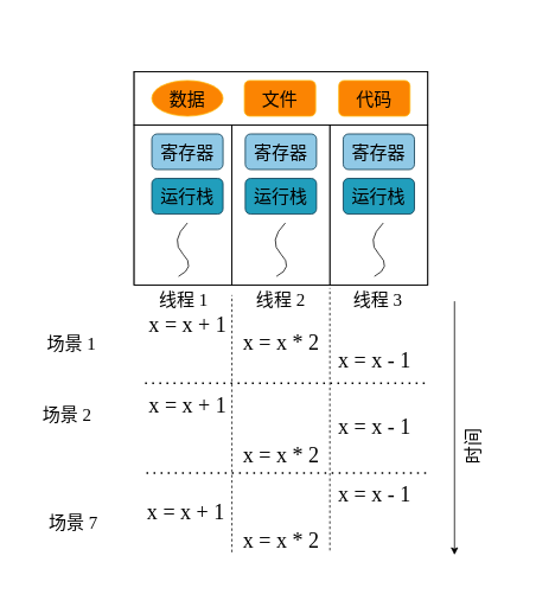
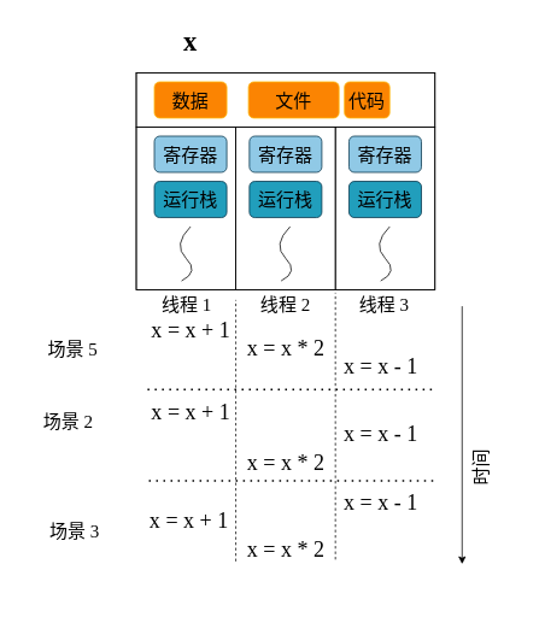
+ <mxCell id="20" value="&lt;font size=&quot;1&quot; style=&quot;&quot;&gt;&lt;b style=&quot;font-size: 30px;&quot;&gt;x&lt;/b&gt;&lt;/font&gt;" style="text;html=1;strokeColor=none;fillColor=none;align=center;verticalAlign=middle;whiteSpace=wrap;rounded=0;fontFamily=Times New Roman;" parent="1" vertex="1"><mxGeometry x="180" y="30" width="60" height="30" as="geometry" /></mxCell>
- <mxCell id="7" value="数据" style="ellipse;whiteSpace=wrap;html=1;fillColor=#FB8402;strokeColor=#FFB703;fontSize=20;fontFamily=Times New Roman;" parent="1" vertex="1"><mxGeometry x="170" y="90" width="80" height="40" as="geometry" /></mxCell>
+ <mxCell id="7" value="数据" style="rounded=1;whiteSpace=wrap;html=1;fillColor=#FB8402;strokeColor=#FFB703;fontSize=20;fontFamily=Times New Roman;" parent="1" vertex="1"><mxGeometry x="170" y="90" width="80" height="40" as="geometry" /></mxCell>
- <mxCell id="8" value="文件" style="rounded=1;whiteSpace=wrap;html=1;fillColor=#FB8402;strokeColor=#FFB703;fontSize=20;fontFamily=Times New Roman;" parent="1" vertex="1"><mxGeometry x="274" y="90" width="80" height="40" as="geometry" /></mxCell>
+ <mxCell id="8" value="文件" style="rounded=1;whiteSpace=wrap;html=1;fillColor=#FB8402;strokeColor=#FFB703;fontSize=20;fontFamily=Times New Roman;" parent="1" vertex="1"><mxGeometry x="274" y="90" width="100" height="40" as="geometry" /></mxCell>
- <mxCell id="10" value="代码" style="rounded=1;whiteSpace=wrap;html=1;fillColor=#FB8402;strokeColor=#FFB703;fontSize=20;fontFamily=Times New Roman;" parent="1" vertex="1"><mxGeometry x="380" y="90" width="80" height="40" as="geometry" /></mxCell>
+ <mxCell id="10" value="代码" style="rounded=1;whiteSpace=wrap;html=1;fillColor=#FB8402;strokeColor=#FFB703;fontSize=20;fontFamily=Times New Roman;" parent="1" vertex="1"><mxGeometry x="380" y="90" width="50" height="40" as="geometry" /></mxCell>
- <mxCell id="39" value="&lt;font&gt;场景 1&lt;/font&gt;" style="text;html=1;strokeColor=none;fillColor=none;align=center;verticalAlign=middle;whiteSpace=wrap;rounded=0;fontFamily=Times New Roman;fontSize=20;" parent="1" vertex="1"><mxGeometry x="30" y="370" width="100" height="30" as="geometry" /></mxCell>
+ <mxCell id="39" value="&lt;font&gt;场景 5&lt;/font&gt;" style="text;html=1;strokeColor=none;fillColor=none;align=center;verticalAlign=middle;whiteSpace=wrap;rounded=0;fontFamily=Times New Roman;fontSize=20;" parent="1" vertex="1"><mxGeometry x="30" y="370" width="100" height="30" as="geometry" /></mxCell>
- <mxCell id="30" value="时间" style="text;html=1;strokeColor=none;fillColor=none;align=center;verticalAlign=middle;whiteSpace=wrap;rounded=0;fontFamily=Times New Roman;fontSize=20;horizontal=0;" parent="1" vertex="1"><mxGeometry x="500" y="473" width="60" height="57" as="geometry" /></mxCell>
+ <mxCell id="30" value="时间" style="text;html=1;strokeColor=none;fillColor=none;align=center;verticalAlign=middle;whiteSpace=wrap;rounded=0;fontFamily=Times New Roman;fontSize=20;horizontal=0;" parent="1" vertex="1"><mxGeometry x="500" y="488" width="60" height="57" as="geometry" /></mxCell>
- <mxCell id="41" value="&lt;font&gt;场景 7&lt;/font&gt;" style="text;html=1;strokeColor=none;fillColor=none;align=center;verticalAlign=middle;whiteSpace=wrap;rounded=0;fontFamily=Times New Roman;fontSize=20;" parent="1" vertex="1"><mxGeometry x="32" y="571" width="100" height="30" as="geometry" /></mxCell>
+ <mxCell id="41" value="&lt;font&gt;场景 3&lt;/font&gt;" style="text;html=1;strokeColor=none;fillColor=none;align=center;verticalAlign=middle;whiteSpace=wrap;rounded=0;fontFamily=Times New Roman;fontSize=20;" parent="1" vertex="1"><mxGeometry x="32" y="571" width="100" height="30" as="geometry" /></mxCell>
